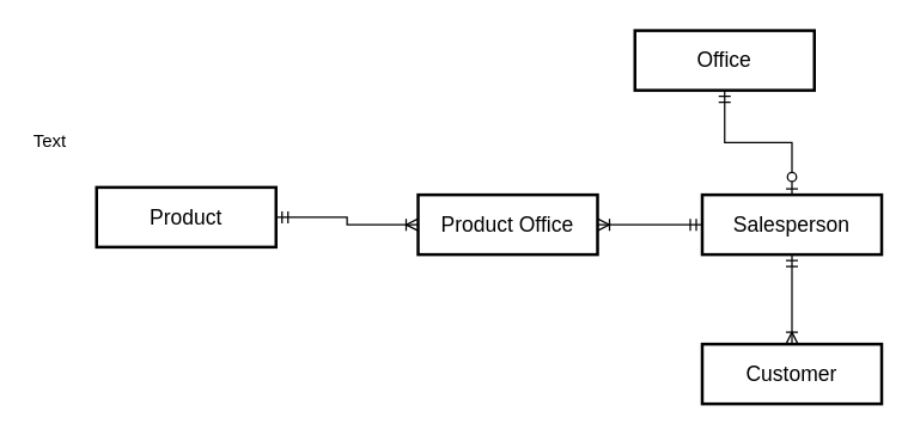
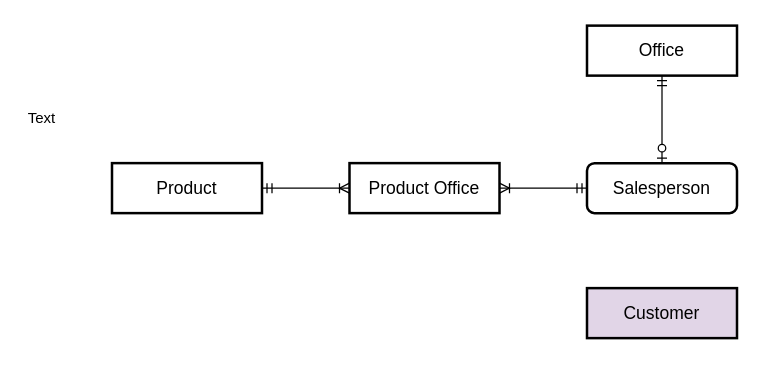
- <mxCell id="9" value="Office" style="strokeWidth=2;whiteSpace=wrap;html=1;align=center;fontSize=14;" parent="1" vertex="1"><mxGeometry x="424" y="20" width="120" height="40" as="geometry" /></mxCell>
+ <mxCell id="9" value="Office" style="strokeWidth=2;whiteSpace=wrap;html=1;align=center;fontSize=14;" parent="1" vertex="1"><mxGeometry x="469" y="20" width="120" height="40" as="geometry" /></mxCell>
- <mxCell id="3" value="Product" style="strokeWidth=2;whiteSpace=wrap;html=1;align=center;fontSize=14;" parent="1" vertex="1"><mxGeometry x="64" y="125" width="120" height="40" as="geometry" /></mxCell>
+ <mxCell id="3" value="Product" style="strokeWidth=2;whiteSpace=wrap;html=1;align=center;fontSize=14;" parent="1" vertex="1"><mxGeometry x="89" y="130" width="120" height="40" as="geometry" /></mxCell>
- <mxCell id="8" value="Salesperson" style="strokeWidth=2;whiteSpace=wrap;html=1;align=center;fontSize=14;" parent="1" vertex="1"><mxGeometry x="469" y="130" width="120" height="40" as="geometry" /></mxCell>
+ <mxCell id="8" value="Salesperson" style="strokeWidth=2;whiteSpace=wrap;html=1;align=center;fontSize=14;rounded=1;" parent="1" vertex="1"><mxGeometry x="469" y="130" width="120" height="40" as="geometry" /></mxCell>
- <mxCell id="7" style="edgeStyle=orthogonalEdgeStyle;rounded=0;orthogonalLoop=1;jettySize=auto;html=1;entryX=0.5;entryY=0;entryDx=0;entryDy=0;startArrow=ERmandOne;startFill=0;endArrow=ERoneToMany;endFill=0;" parent="1" source="8" target="10" edge="1"><mxGeometry relative="1" as="geometry" /></mxCell>
- <mxCell id="10" value="Customer" style="strokeWidth=2;whiteSpace=wrap;html=1;align=center;fontSize=14;" parent="1" vertex="1"><mxGeometry x="469" y="230" width="120" height="40" as="geometry" /></mxCell>
+ <mxCell id="10" value="Customer" style="strokeWidth=2;whiteSpace=wrap;html=1;align=center;fontSize=14;fillColor=#e1d5e7;" parent="1" vertex="1"><mxGeometry x="469" y="230" width="120" height="40" as="geometry" /></mxCell>
